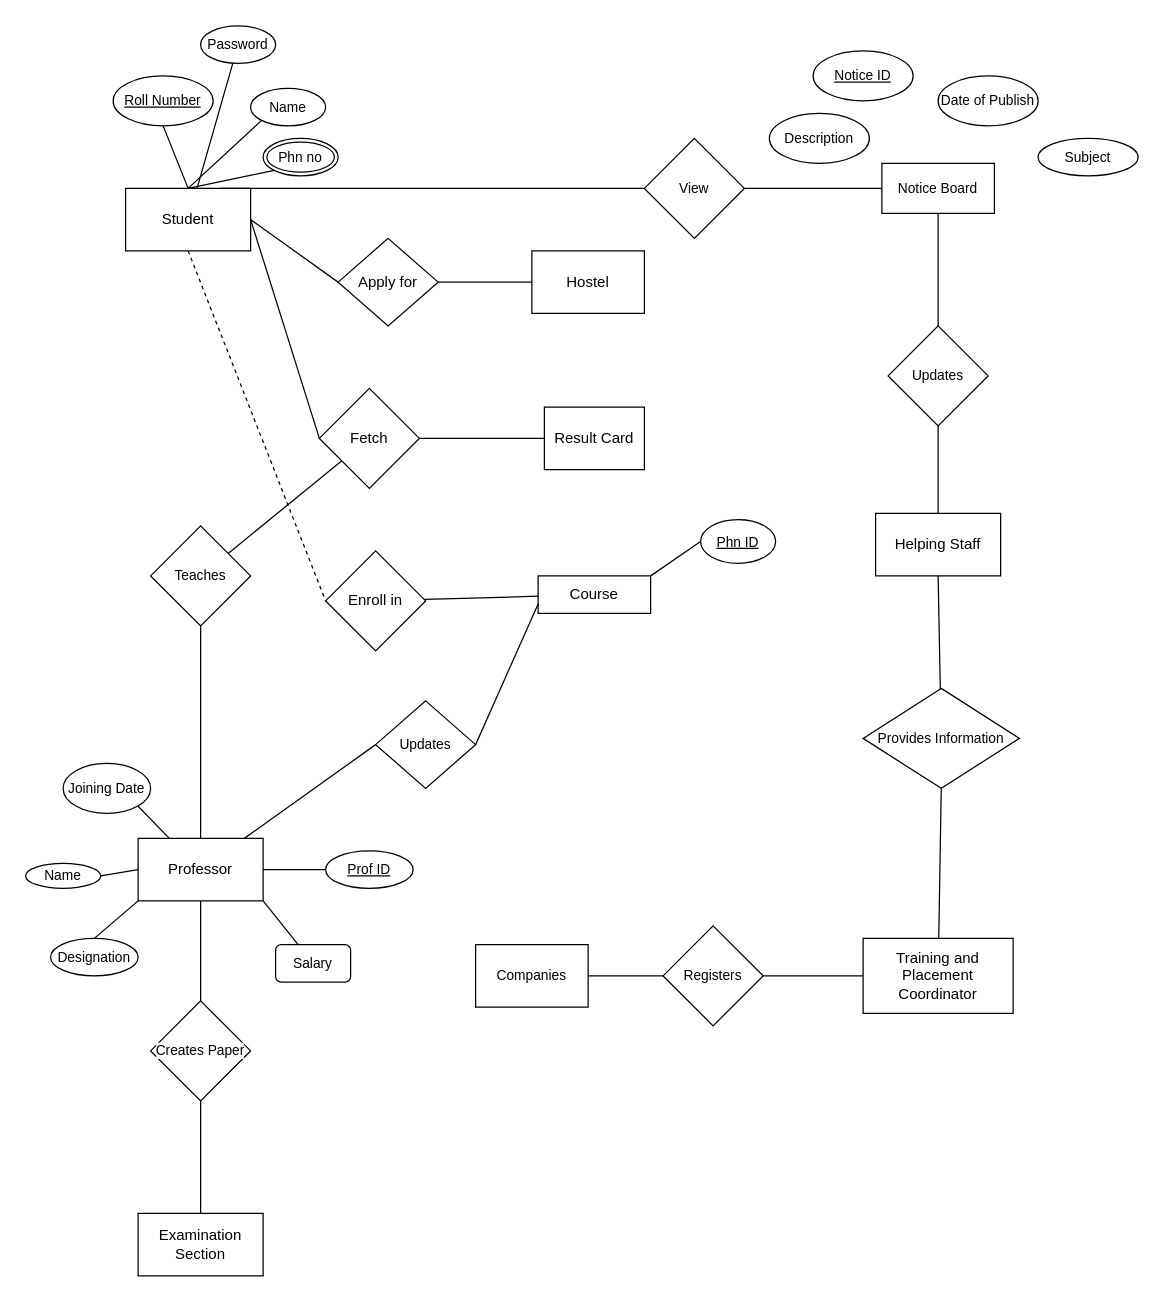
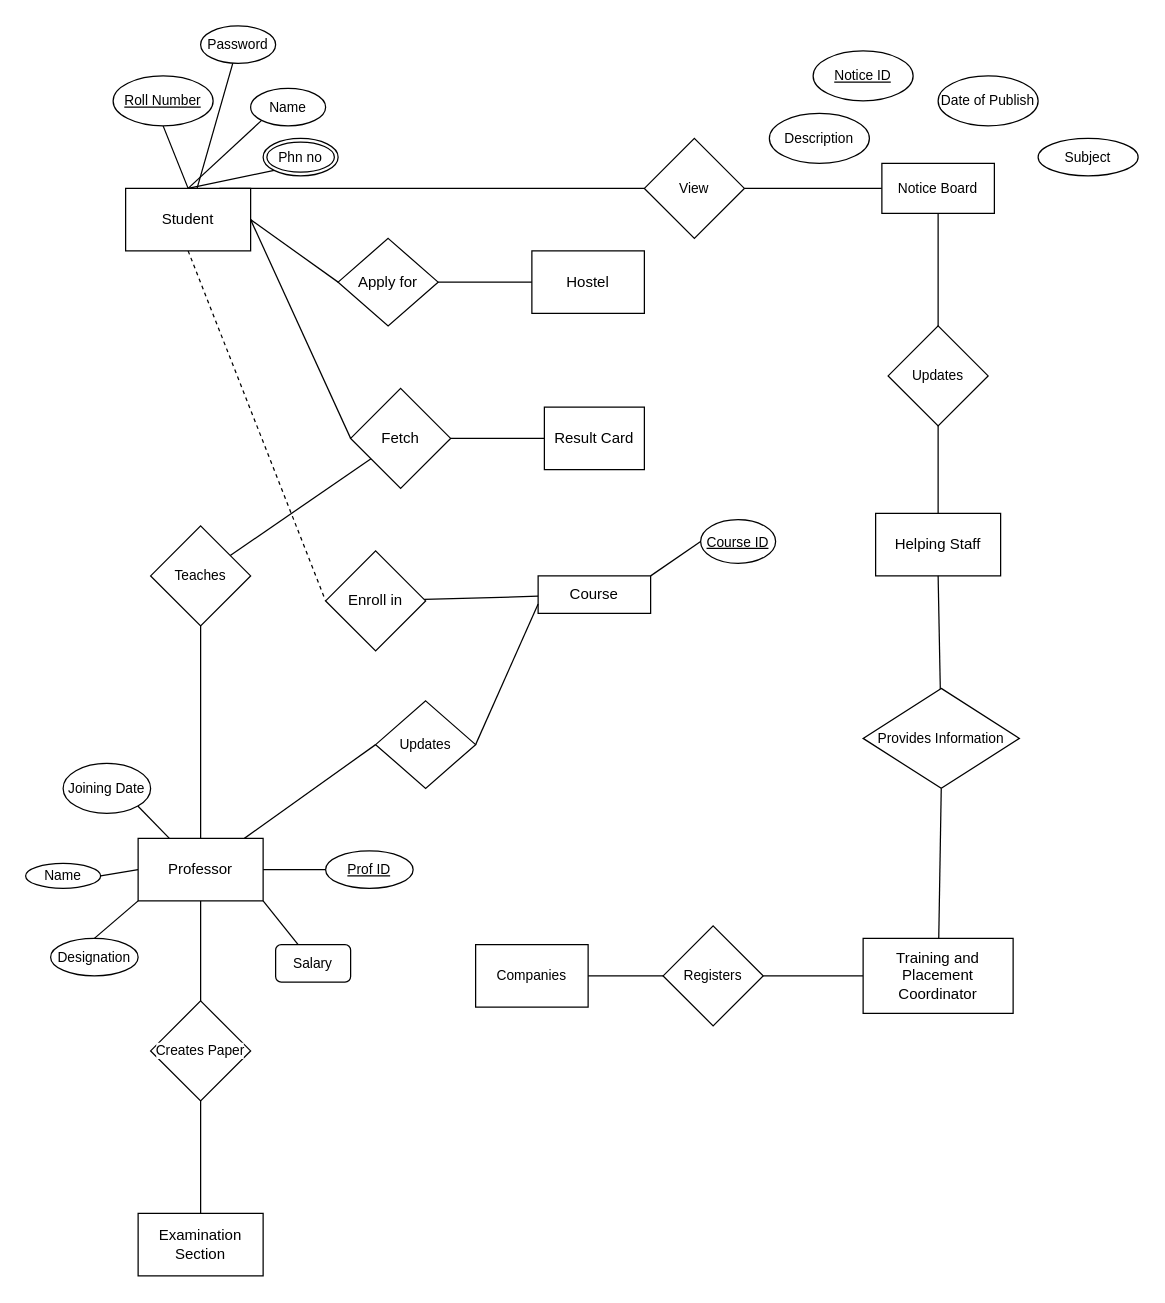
- <mxCell id="27" value="Fetch" style="rhombus;whiteSpace=wrap;html=1;" vertex="1" parent="1"><mxGeometry x="255" y="310" width="80" height="80" as="geometry" /></mxCell>
+ <mxCell id="27" value="Fetch" style="rhombus;whiteSpace=wrap;html=1;" vertex="1" parent="1"><mxGeometry x="280" y="310" width="80" height="80" as="geometry" /></mxCell>
- <mxCell id="65" value="Phn ID" style="ellipse;whiteSpace=wrap;html=1;align=center;fontStyle=4;fontFamily=Helvetica;fontSize=11;fontColor=default;labelBackgroundColor=default;" vertex="1" parent="1"><mxGeometry x="560" y="415" width="60" height="35" as="geometry" /></mxCell>
+ <mxCell id="65" value="Course ID" style="ellipse;whiteSpace=wrap;html=1;align=center;fontStyle=4;fontFamily=Helvetica;fontSize=11;fontColor=default;labelBackgroundColor=default;" vertex="1" parent="1"><mxGeometry x="560" y="415" width="60" height="35" as="geometry" /></mxCell>
